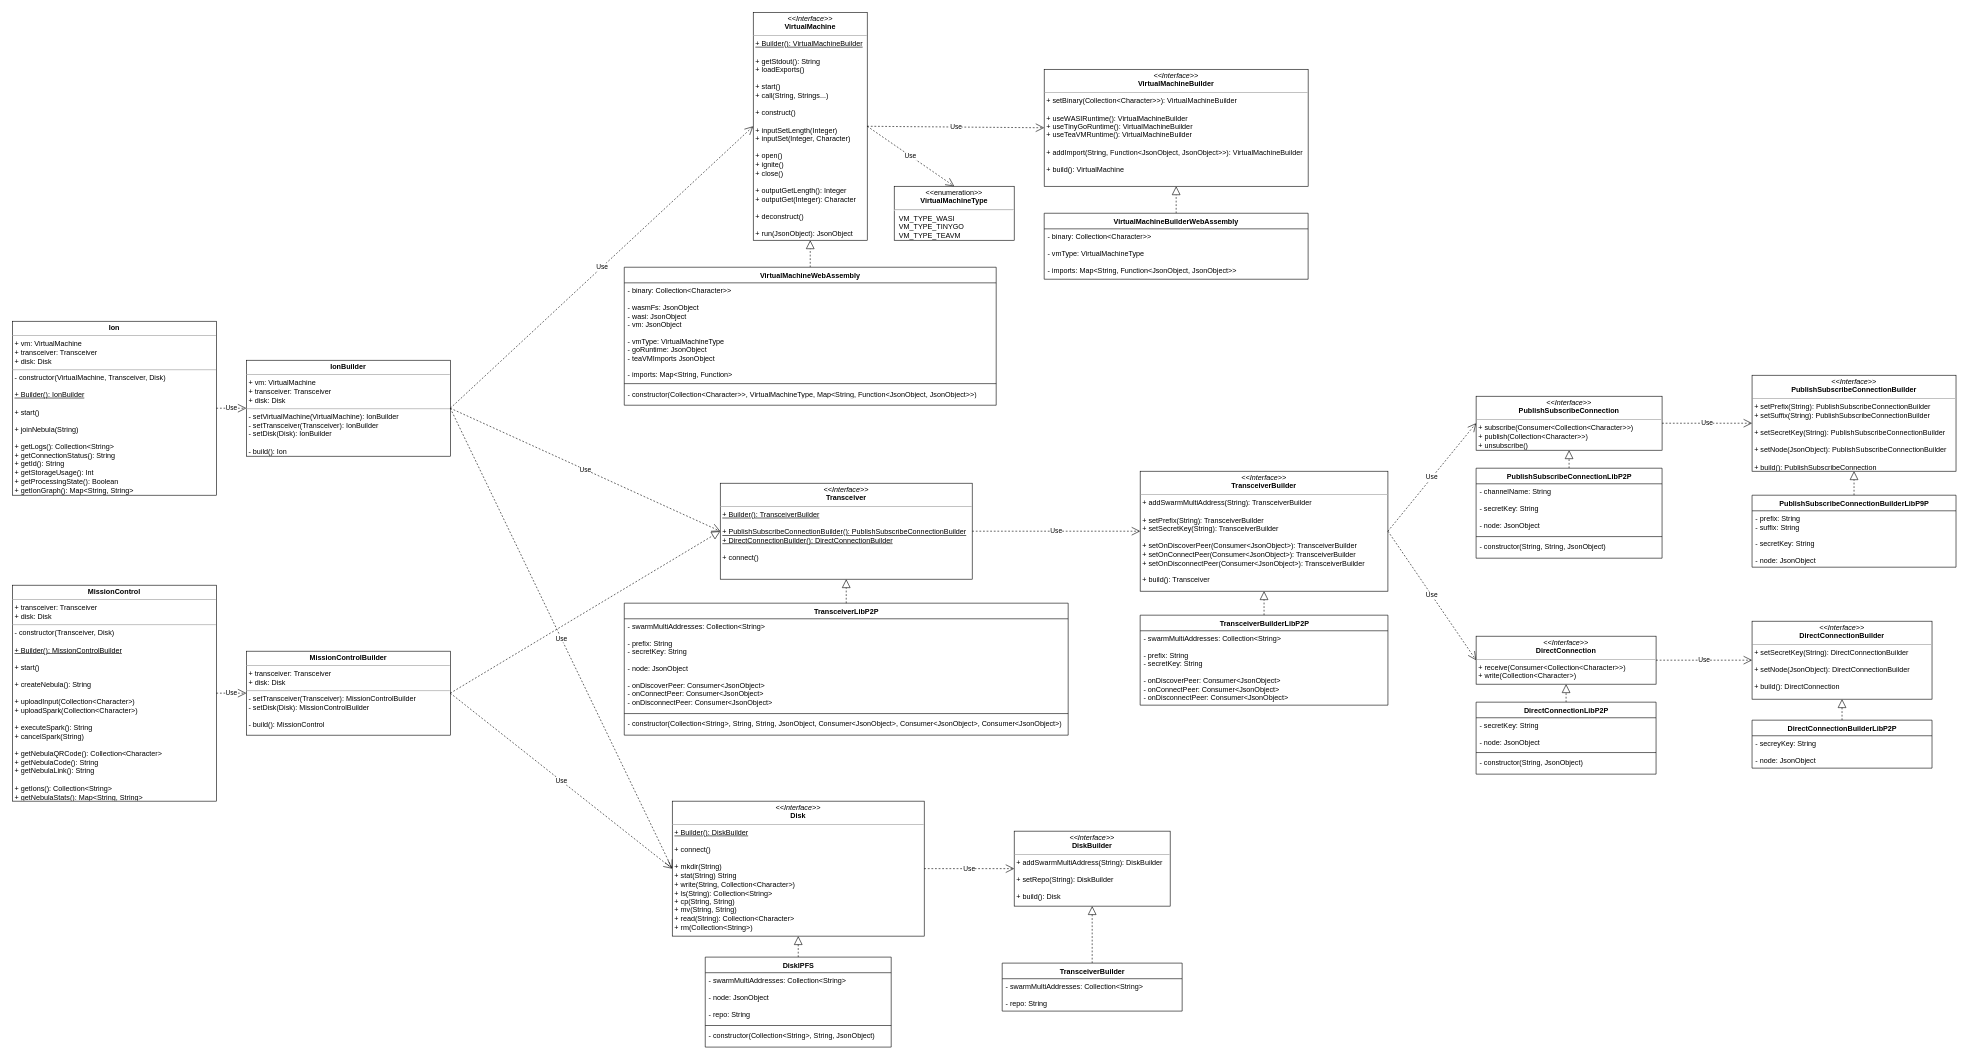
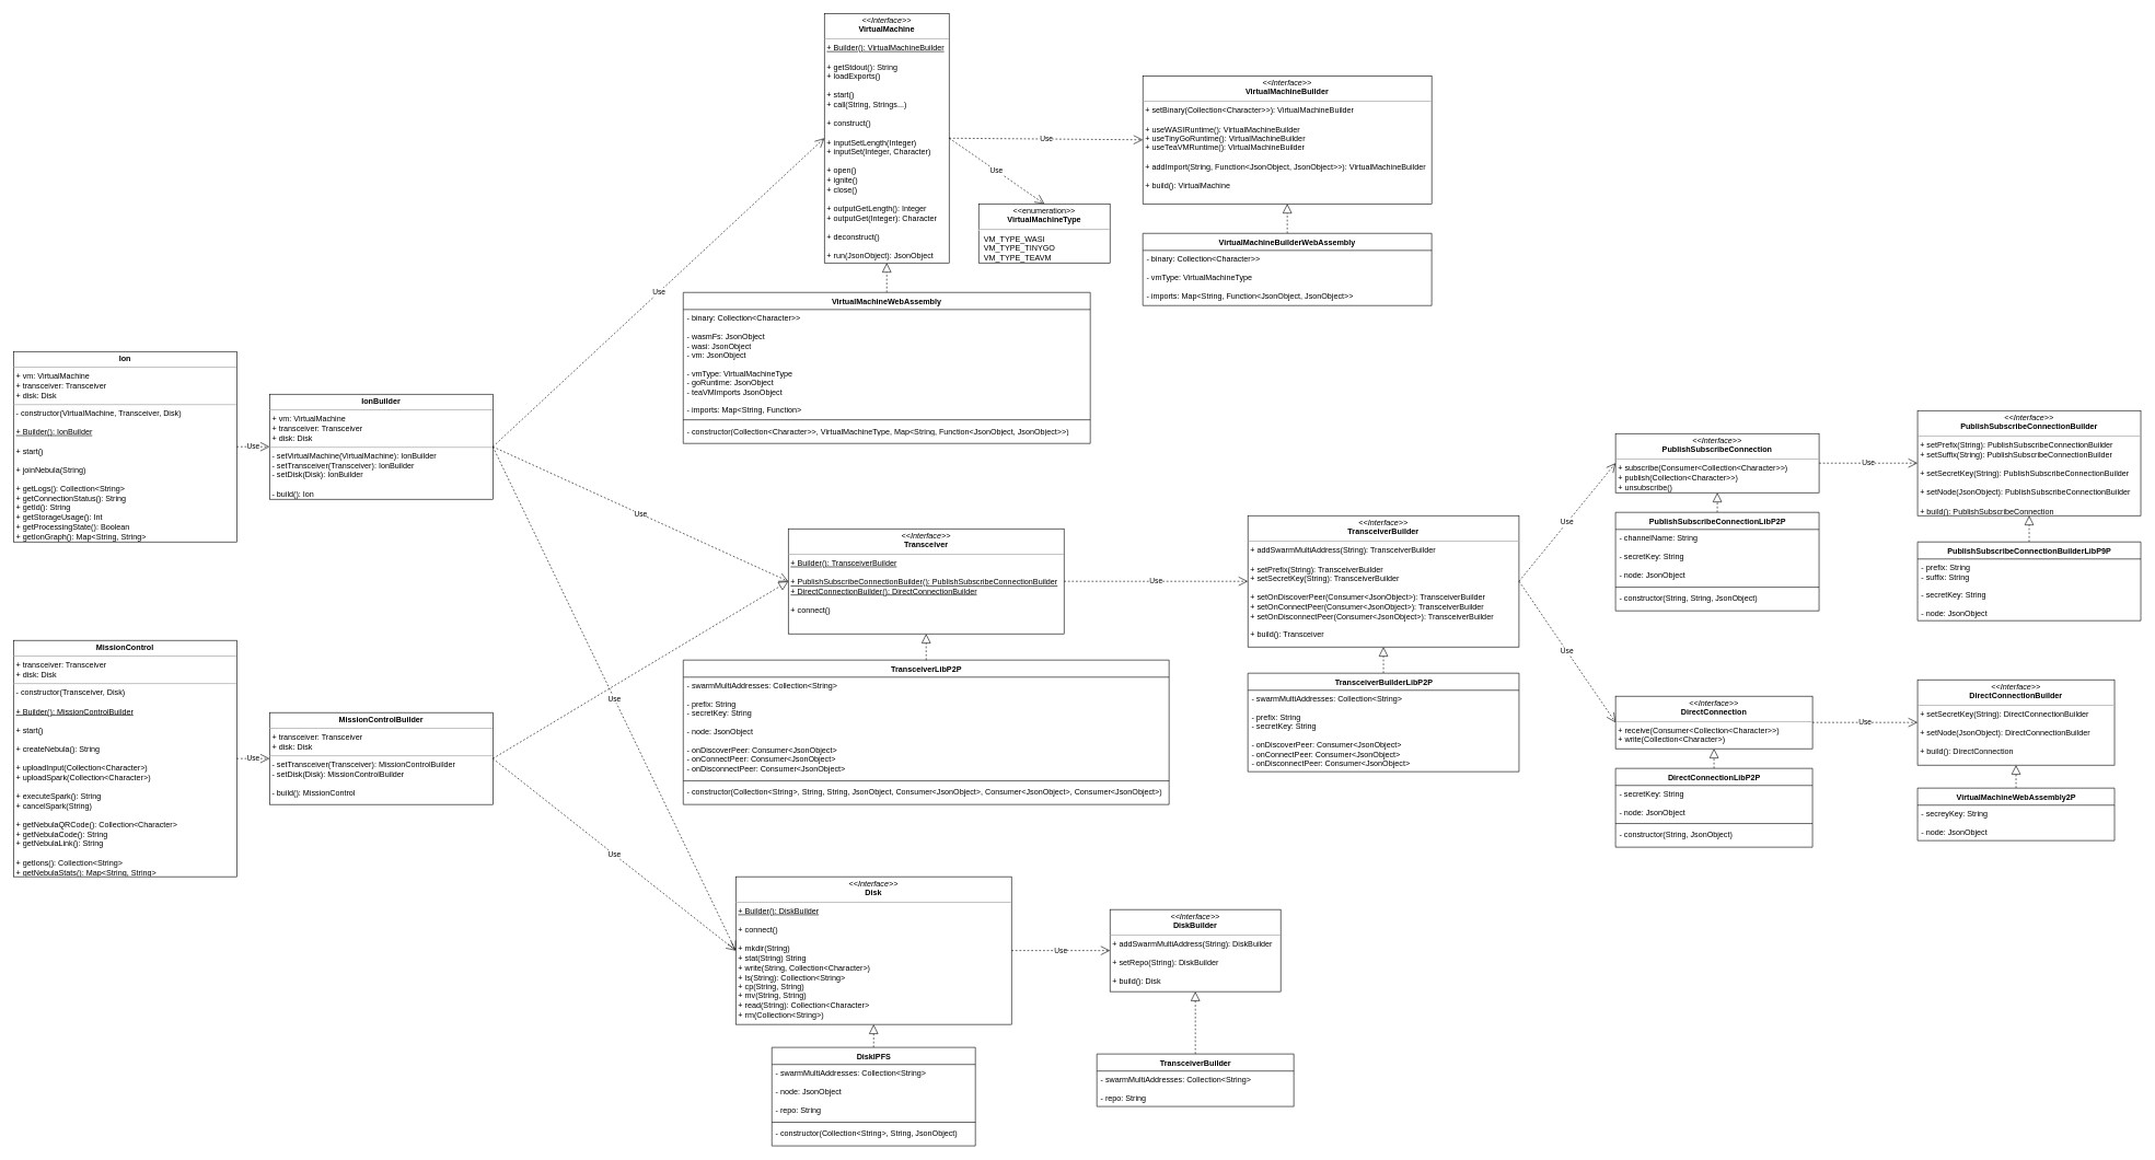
- <mxCell id="68" value="DirectConnectionBuilderLibP2P" style="swimlane;fontStyle=1;align=center;verticalAlign=top;childLayout=stackLayout;horizontal=1;startSize=26;horizontalStack=0;resizeParent=1;resizeParentMax=0;resizeLast=0;collapsible=1;marginBottom=0;html=1;" parent="1" vertex="1"><mxGeometry x="2920" y="1200" width="300" height="80" as="geometry" /></mxCell>
+ <mxCell id="68" value="VirtualMachineWebAssembly2P" style="swimlane;fontStyle=1;align=center;verticalAlign=top;childLayout=stackLayout;horizontal=1;startSize=26;horizontalStack=0;resizeParent=1;resizeParentMax=0;resizeLast=0;collapsible=1;marginBottom=0;html=1;" parent="1" vertex="1"><mxGeometry x="2920" y="1200" width="300" height="80" as="geometry" /></mxCell>
